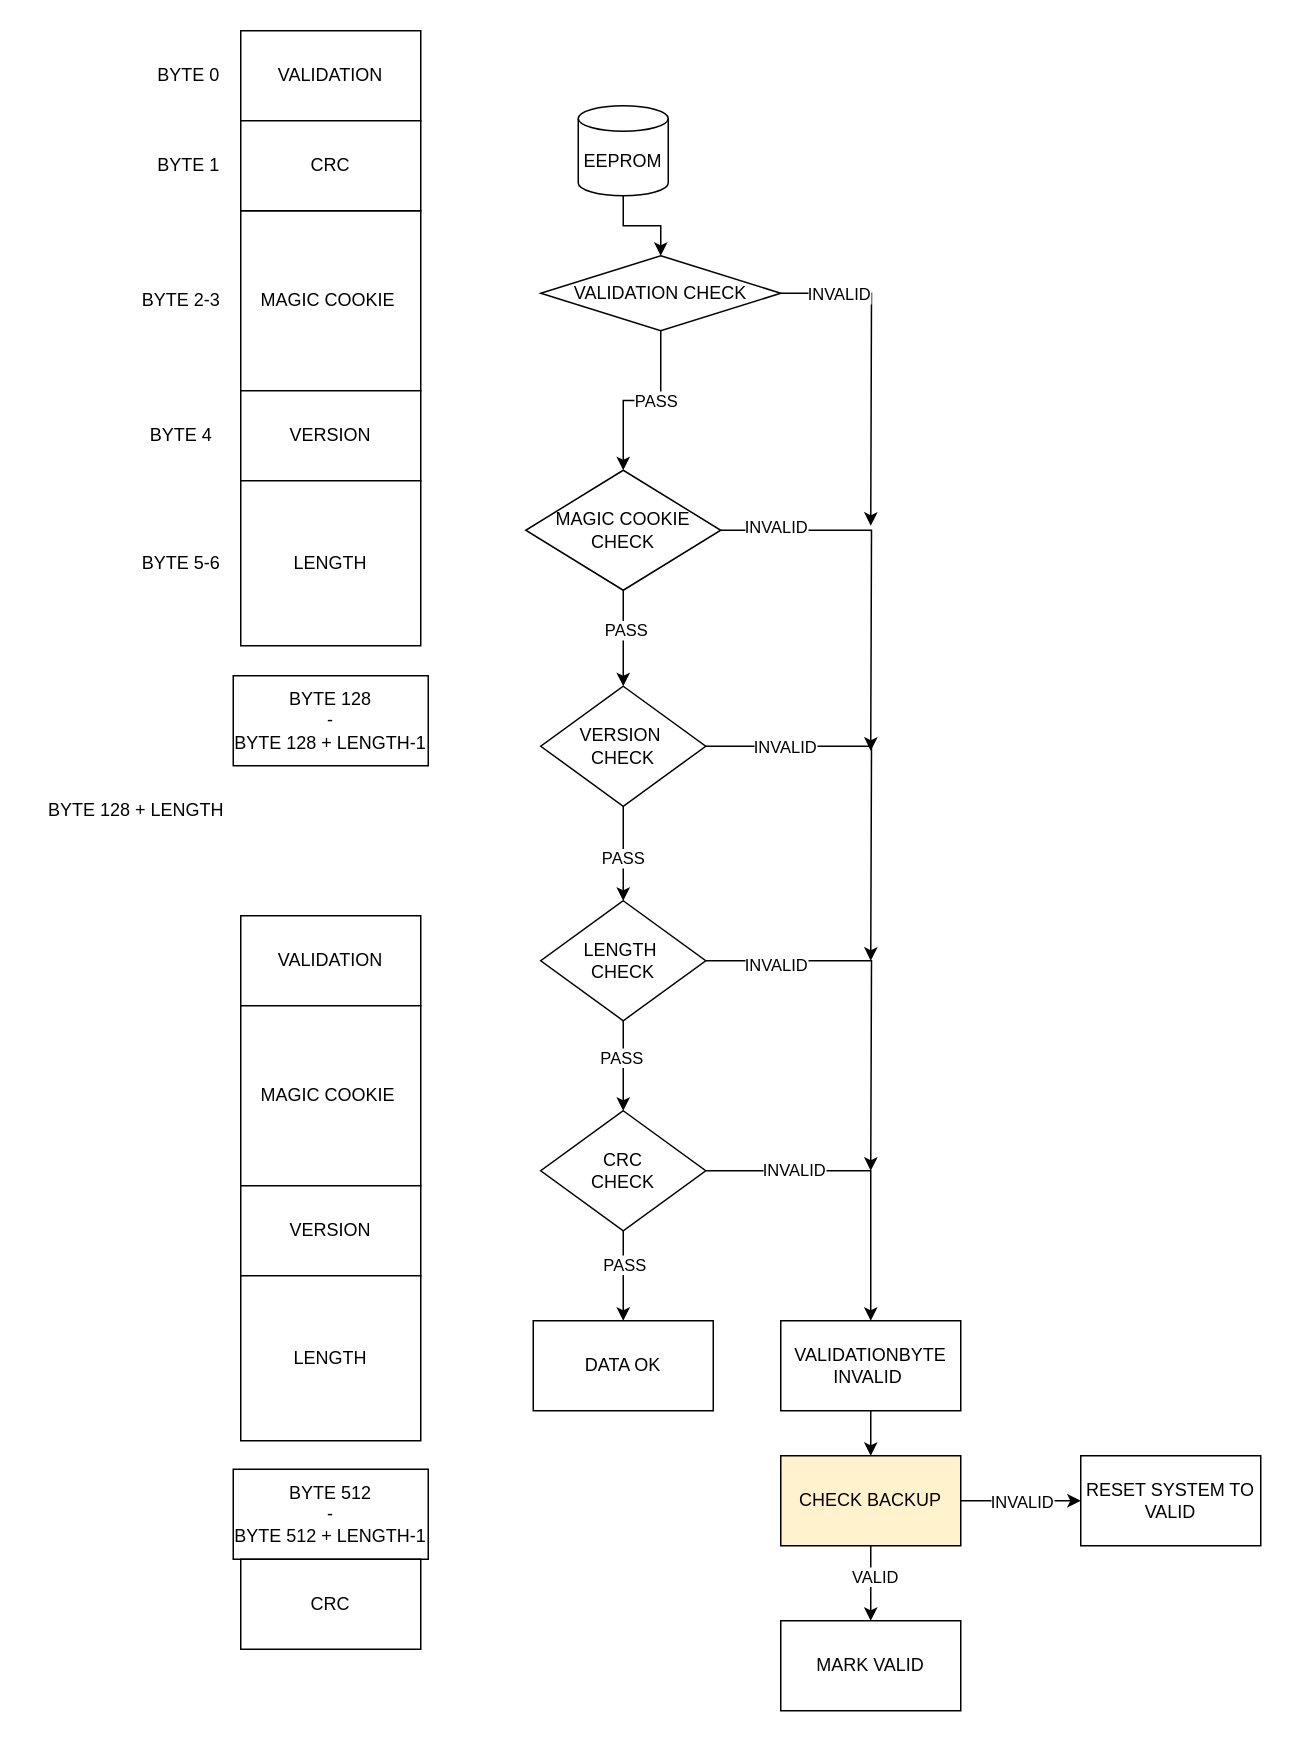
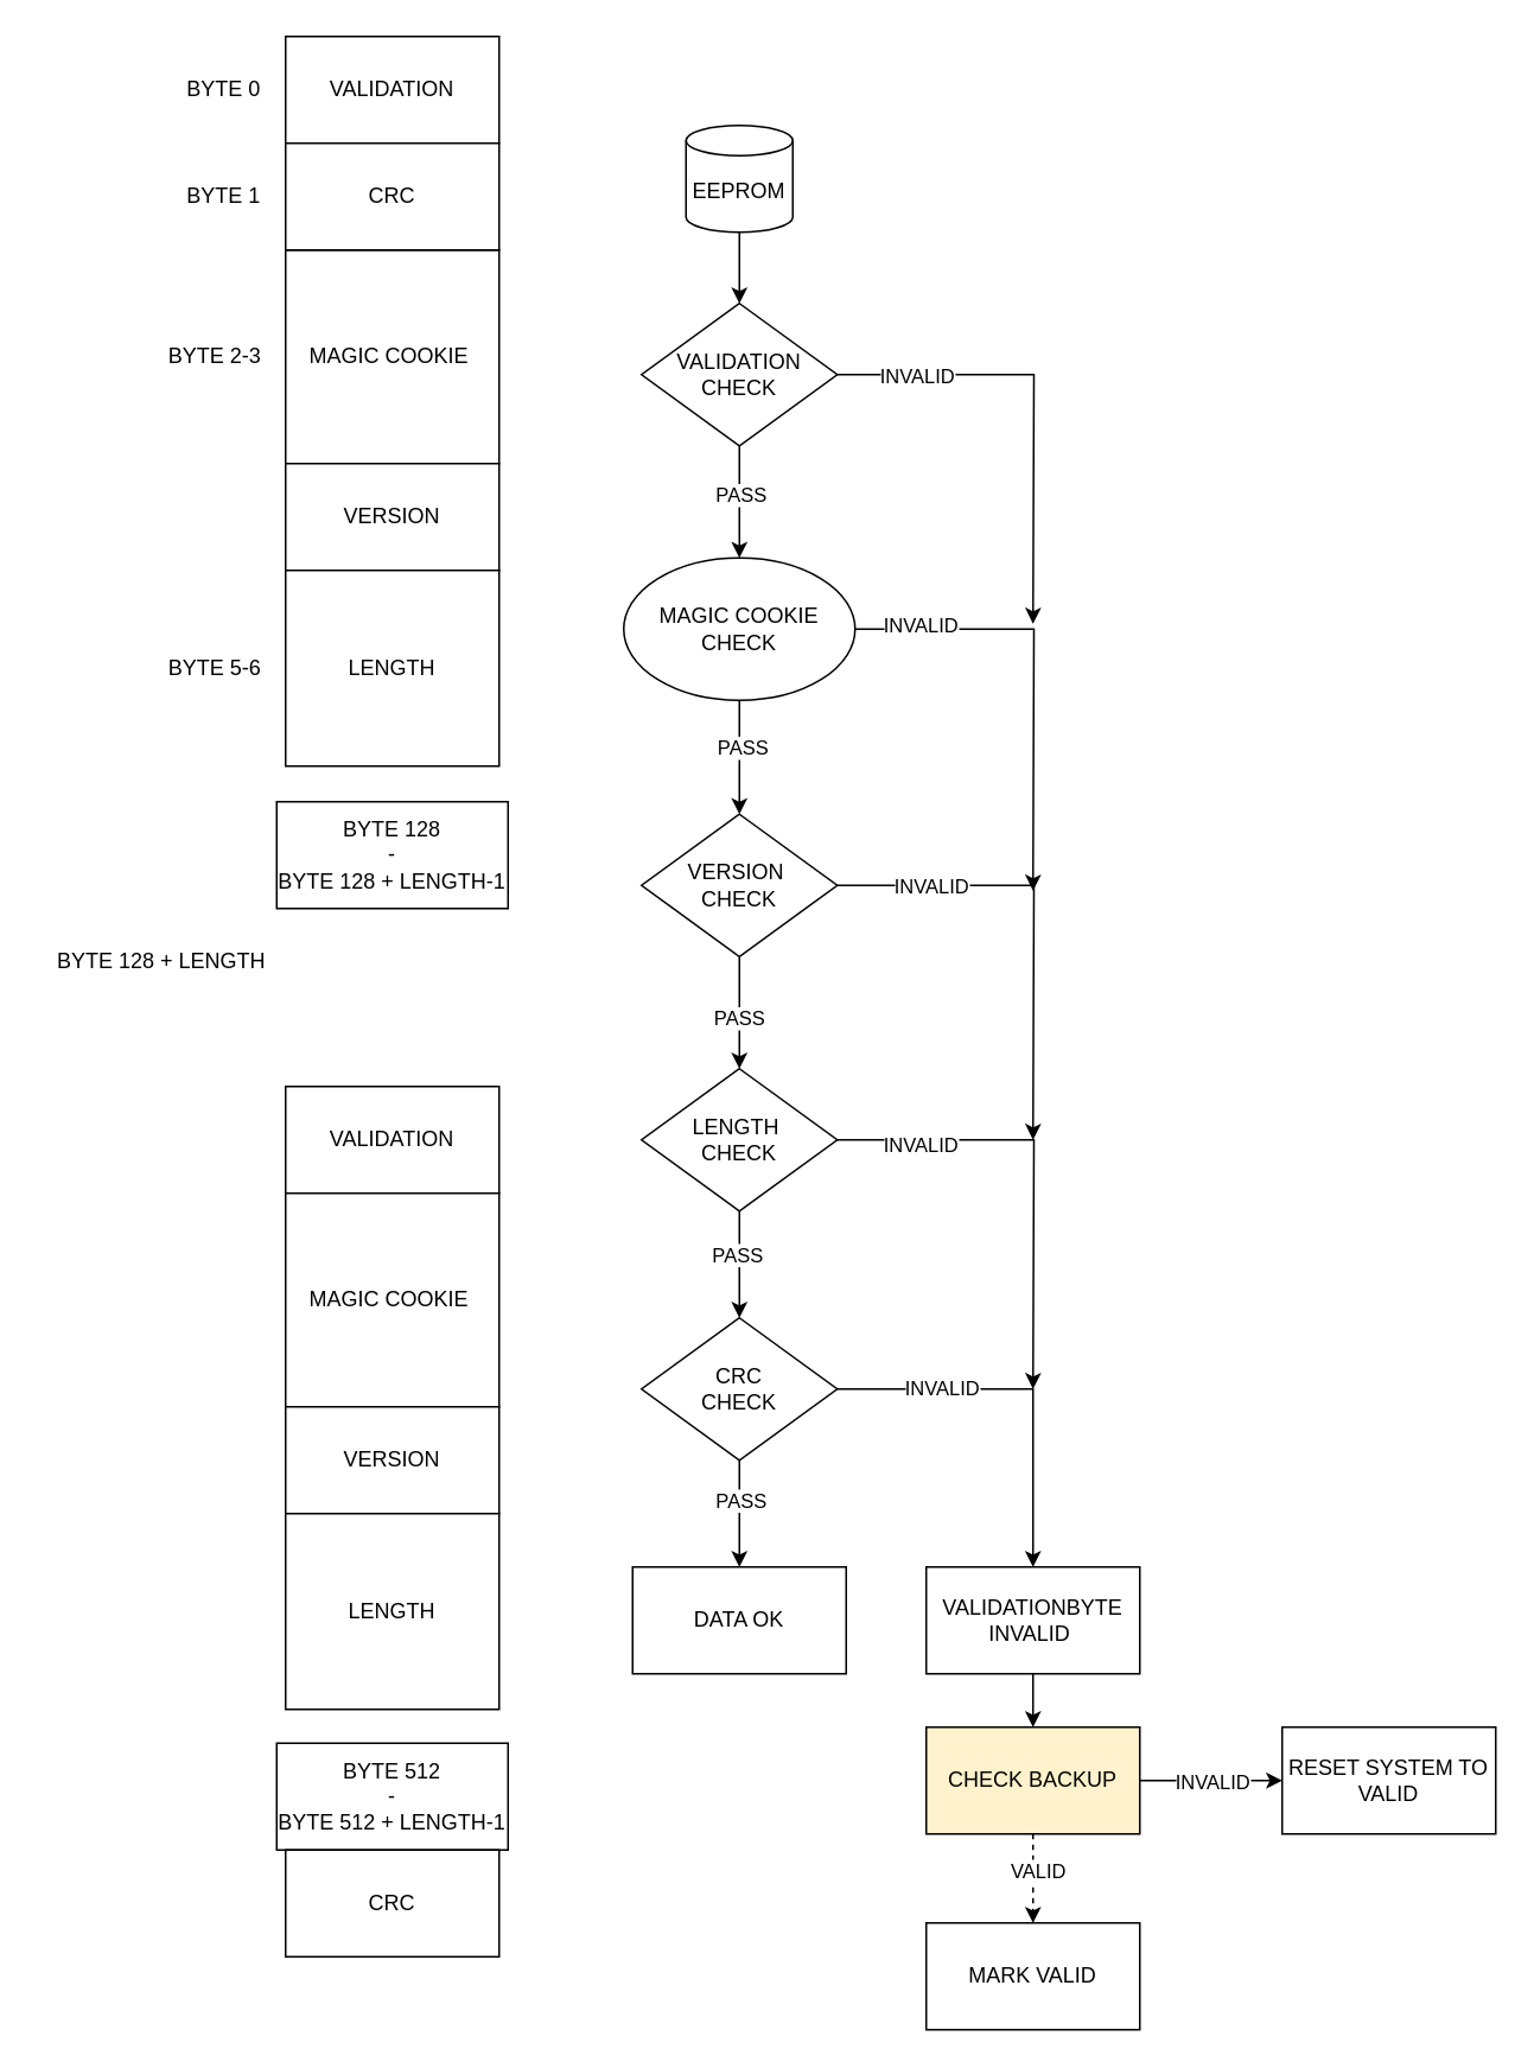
- <mxCell id="8" value="VALIDATION CHECK" style="rhombus;whiteSpace=wrap;html=1;direction=east;" vertex="1" parent="1"><mxGeometry x="360" y="170" width="160" height="50" as="geometry" /></mxCell>
+ <mxCell id="8" value="VALIDATION CHECK" style="rhombus;whiteSpace=wrap;html=1;direction=east;" vertex="1" parent="1"><mxGeometry x="360" y="170" width="110" height="80" as="geometry" /></mxCell>
- <mxCell id="53" value="BYTE 4" style="text;html=1;align=center;verticalAlign=middle;resizable=0;points=[];autosize=1;strokeColor=none;fillColor=none;" vertex="1" parent="1"><mxGeometry y="275" width="60" height="30" as="geometry" x="90" /></mxCell>
- <mxCell id="13" value="MAGIC COOKIE CHECK" style="rhombus;whiteSpace=wrap;html=1;direction=east;" vertex="1" parent="1"><mxGeometry x="350" y="313" width="130" height="80" as="geometry" /></mxCell>
+ <mxCell id="13" value="MAGIC COOKIE CHECK" style="ellipse;whiteSpace=wrap;html=1;direction=east;" vertex="1" parent="1"><mxGeometry x="350" y="313" width="130" height="80" as="geometry" /></mxCell>
- <mxCell id="34" style="edgeStyle=orthogonalEdgeStyle;rounded=0;orthogonalLoop=1;jettySize=auto;html=1;exitX=0.5;exitY=1;exitDx=0;exitDy=0;entryX=0.5;entryY=0;entryDx=0;entryDy=0;" edge="1" parent="1" source="36" target="37"><mxGeometry relative="1" as="geometry" /></mxCell>
+ <mxCell id="34" style="edgeStyle=orthogonalEdgeStyle;rounded=0;orthogonalLoop=1;jettySize=auto;html=1;exitX=0.5;exitY=1;exitDx=0;exitDy=0;entryX=0.5;entryY=0;entryDx=0;entryDy=0;dashed=1;" edge="1" parent="1" source="36" target="37"><mxGeometry relative="1" as="geometry" /></mxCell>
